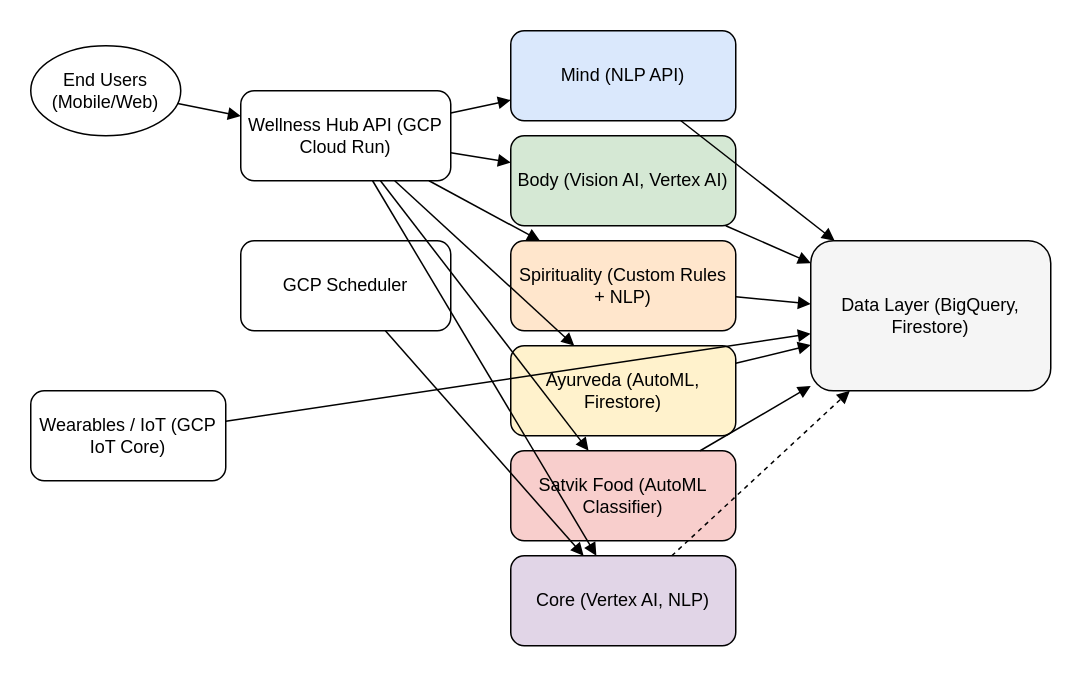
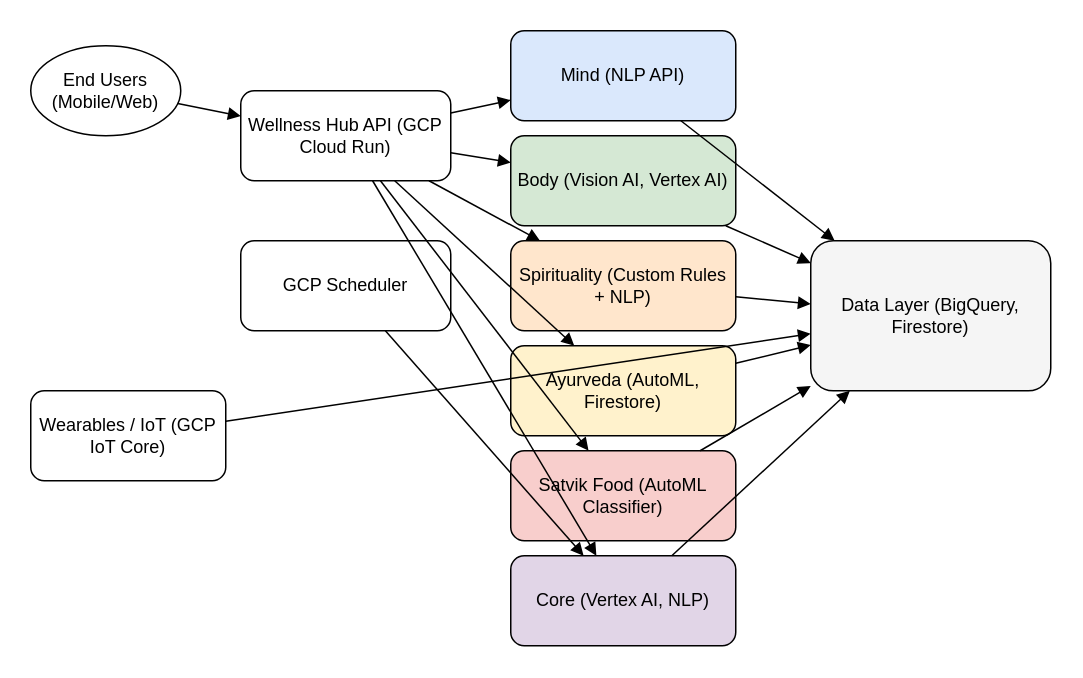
- <mxCell id="27" style="endArrow=block;dashed=1;" edge="1" parent="1" source="10" target="11"><mxGeometry relative="1" as="geometry" /></mxCell>
+ <mxCell id="27" style="endArrow=block;" edge="1" parent="1" source="10" target="11"><mxGeometry relative="1" as="geometry" /></mxCell>
